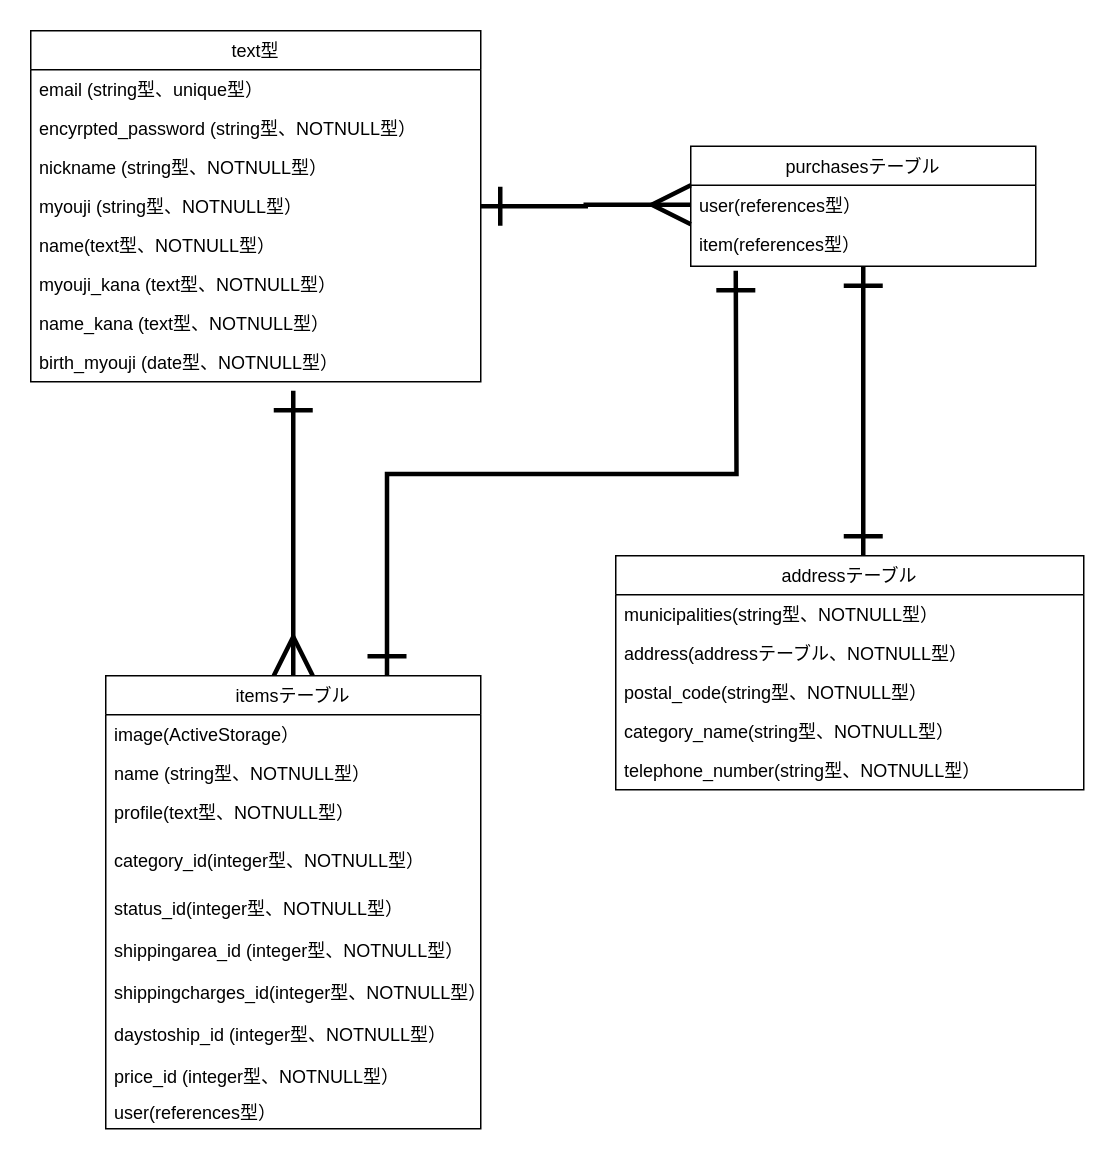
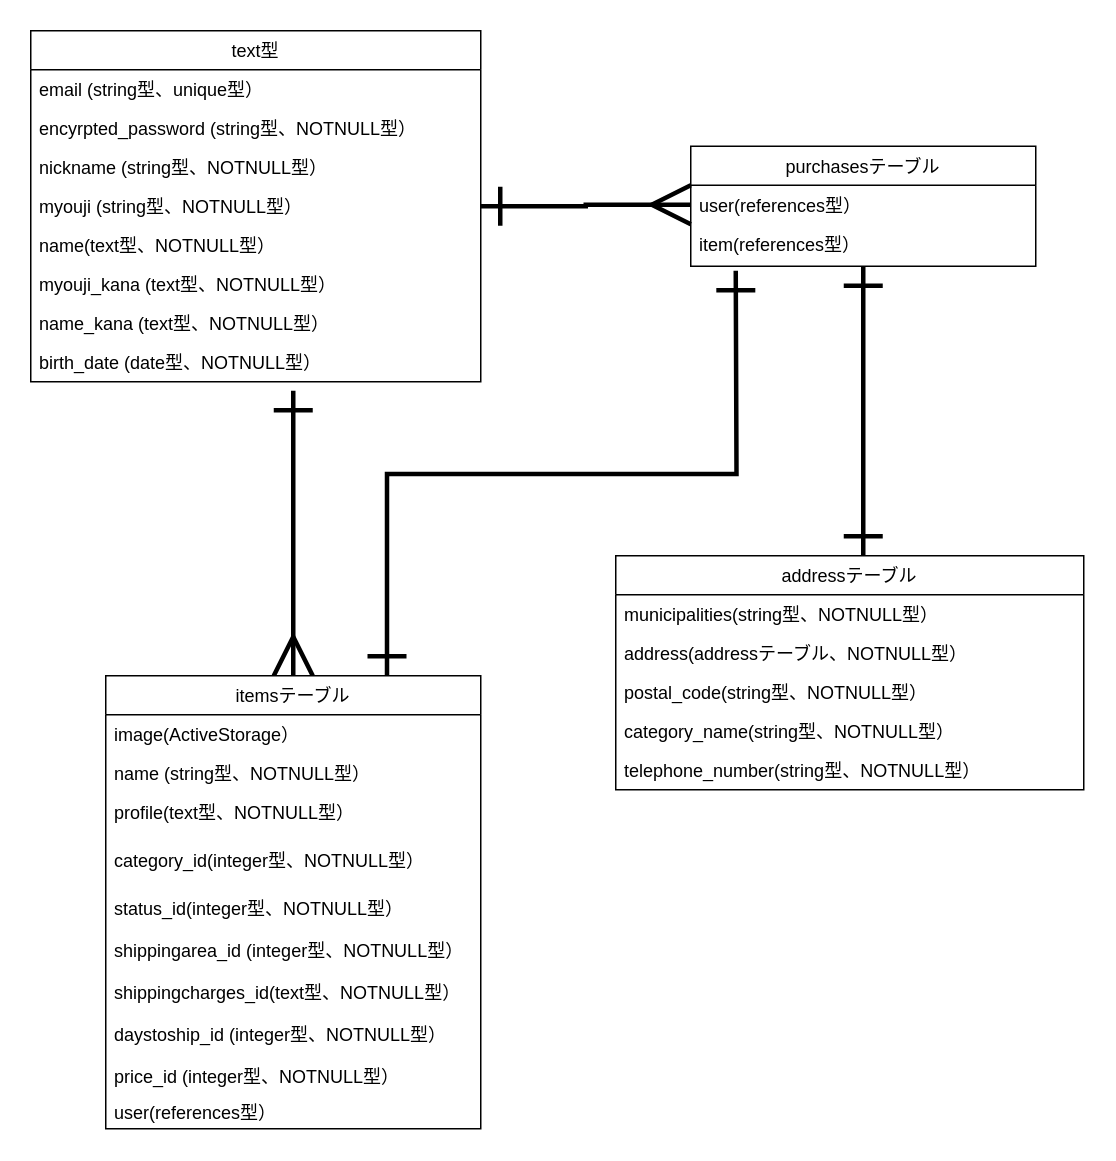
- <mxCell id="10" value="birth_myouji (date型、NOTNULL型）" style="text;strokeColor=none;fillColor=none;align=left;verticalAlign=top;spacingLeft=4;spacingRight=4;overflow=hidden;rotatable=0;points=[[0,0.5],[1,0.5]];portConstraint=eastwest;" parent="2" vertex="1"><mxGeometry y="208" width="300" height="26" as="geometry" /></mxCell>
+ <mxCell id="10" value="birth_date (date型、NOTNULL型）" style="text;strokeColor=none;fillColor=none;align=left;verticalAlign=top;spacingLeft=4;spacingRight=4;overflow=hidden;rotatable=0;points=[[0,0.5],[1,0.5]];portConstraint=eastwest;" parent="2" vertex="1"><mxGeometry y="208" width="300" height="26" as="geometry" /></mxCell>
- <mxCell id="20" value="shippingcharges_id(integer型、NOTNULL型）" style="text;strokeColor=none;fillColor=none;align=left;verticalAlign=top;spacingLeft=4;spacingRight=4;overflow=hidden;rotatable=0;points=[[0,0.5],[1,0.5]];portConstraint=eastwest;" parent="13" vertex="1"><mxGeometry y="198" width="250" height="28" as="geometry" /></mxCell>
+ <mxCell id="20" value="shippingcharges_id(text型、NOTNULL型）" style="text;strokeColor=none;fillColor=none;align=left;verticalAlign=top;spacingLeft=4;spacingRight=4;overflow=hidden;rotatable=0;points=[[0,0.5],[1,0.5]];portConstraint=eastwest;" parent="13" vertex="1"><mxGeometry y="198" width="250" height="28" as="geometry" /></mxCell>
